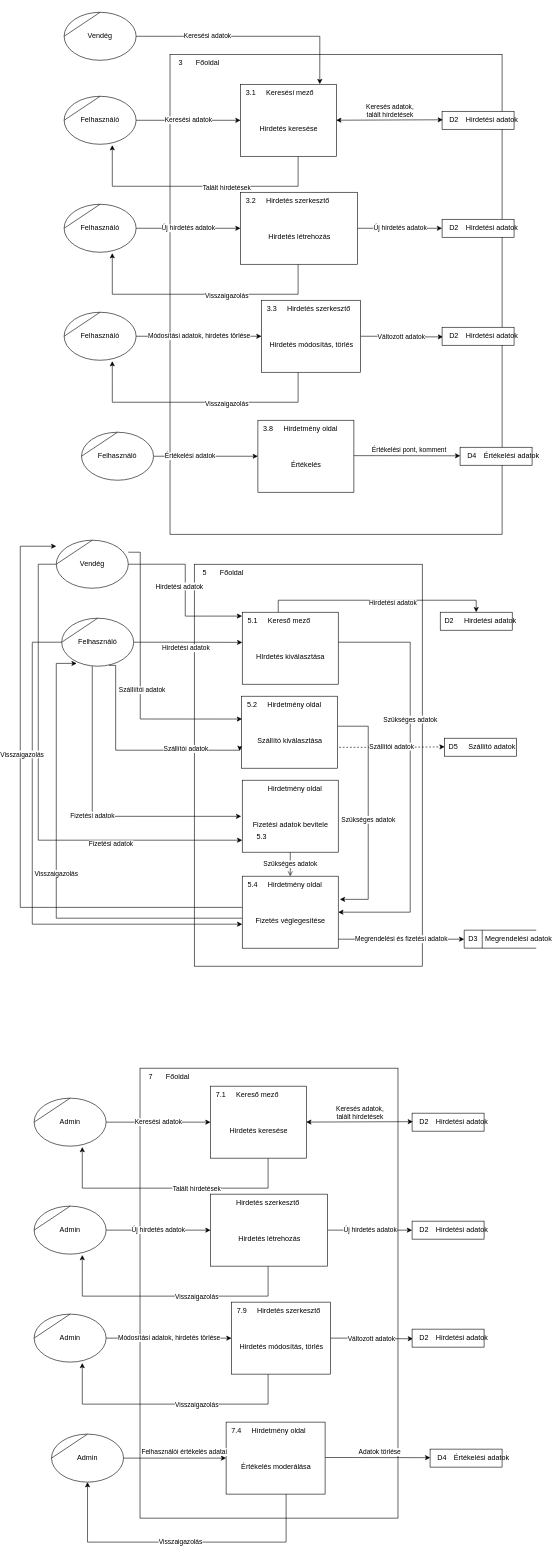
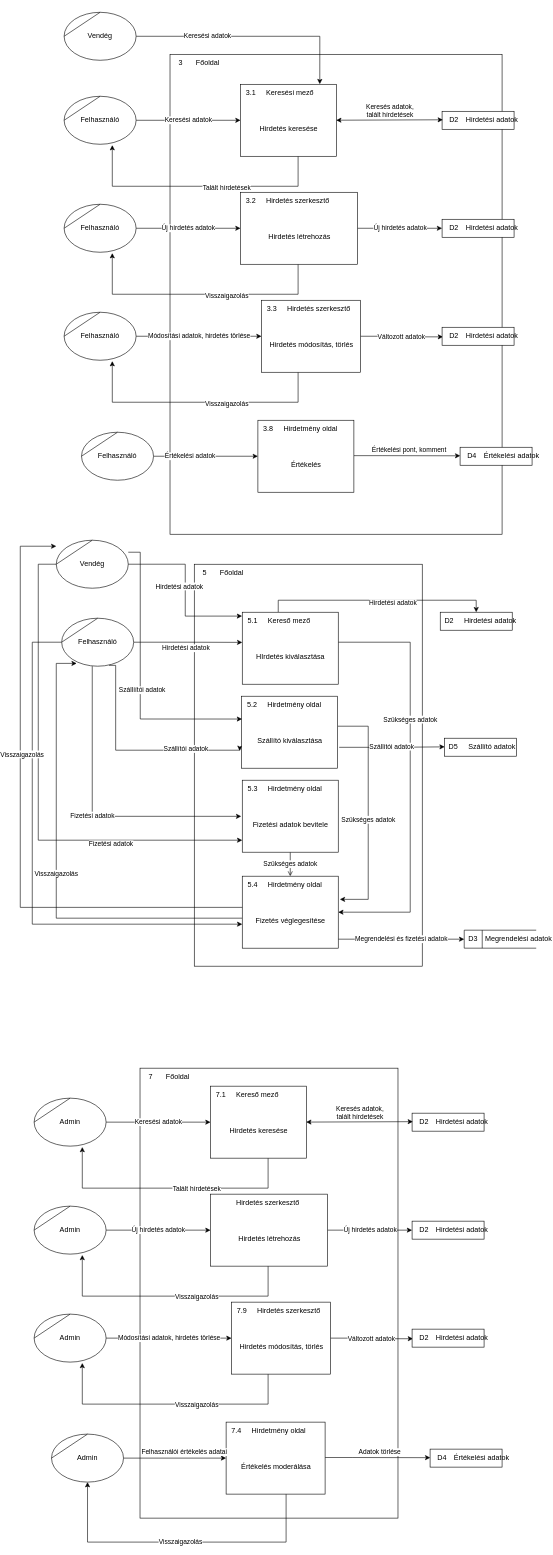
- <mxCell id="61" value="Szállítói adatok" style="edgeStyle=orthogonalEdgeStyle;rounded=0;orthogonalLoop=1;jettySize=auto;html=1;entryX=0.003;entryY=0.481;entryDx=0;entryDy=0;entryPerimeter=0;exitX=1.016;exitY=0.71;exitDx=0;exitDy=0;exitPerimeter=0;dashed=1;" parent="1" source="62" target="74" edge="1"><mxGeometry relative="1" as="geometry" /></mxCell>
+ <mxCell id="61" value="Szállítói adatok" style="edgeStyle=orthogonalEdgeStyle;rounded=0;orthogonalLoop=1;jettySize=auto;html=1;entryX=0.003;entryY=0.481;entryDx=0;entryDy=0;entryPerimeter=0;exitX=1.016;exitY=0.71;exitDx=0;exitDy=0;exitPerimeter=0;" parent="1" source="62" target="74" edge="1"><mxGeometry relative="1" as="geometry" /></mxCell>
- <mxCell id="67" value="5.3" style="text;html=1;strokeColor=none;fillColor=none;align=center;verticalAlign=middle;whiteSpace=wrap;rounded=0;movable=0;resizable=0;rotatable=0;cloneable=0;deletable=0;connectable=0;allowArrows=0;pointerEvents=1;" parent="66" vertex="1"><mxGeometry x="15" y="80" width="35" height="30" as="geometry" /></mxCell>
+ <mxCell id="67" value="5.3" style="text;html=1;strokeColor=none;fillColor=none;align=center;verticalAlign=middle;whiteSpace=wrap;rounded=0;movable=0;resizable=0;rotatable=0;cloneable=0;deletable=0;connectable=0;allowArrows=0;pointerEvents=1;" parent="66" vertex="1"><mxGeometry width="35" height="30" as="geometry" /></mxCell>
